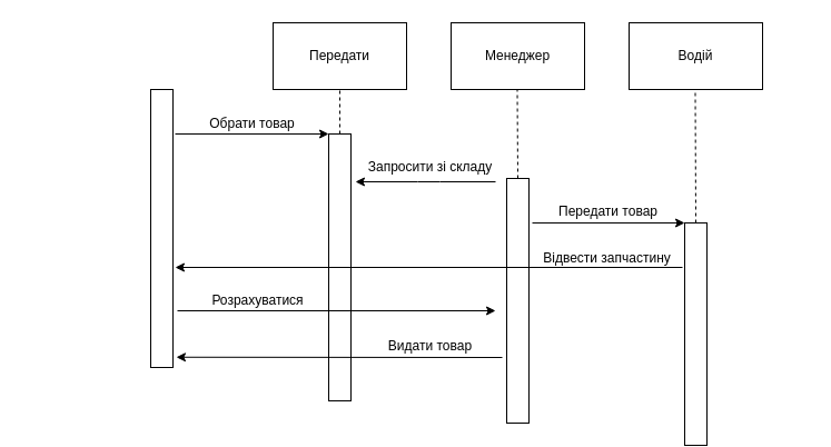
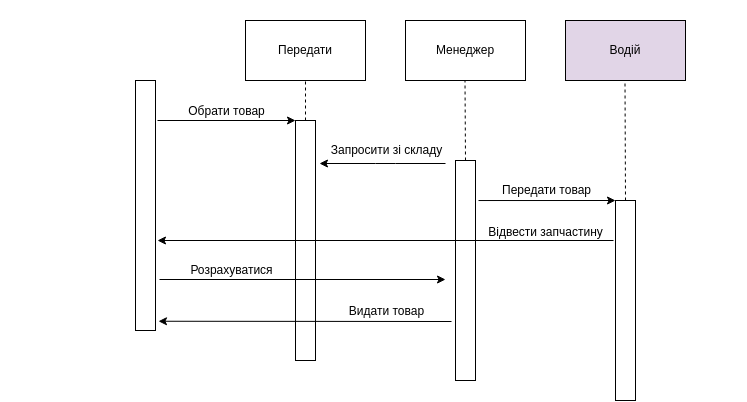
- <mxCell id="4" value="Водій" style="rounded=0;whiteSpace=wrap;html=1;" parent="1" vertex="1"><mxGeometry x="565" y="20" width="120" height="60" as="geometry" /></mxCell>
+ <mxCell id="4" value="Водій" style="rounded=0;whiteSpace=wrap;html=1;fillColor=#e1d5e7;" parent="1" vertex="1"><mxGeometry x="565" y="20" width="120" height="60" as="geometry" /></mxCell>
